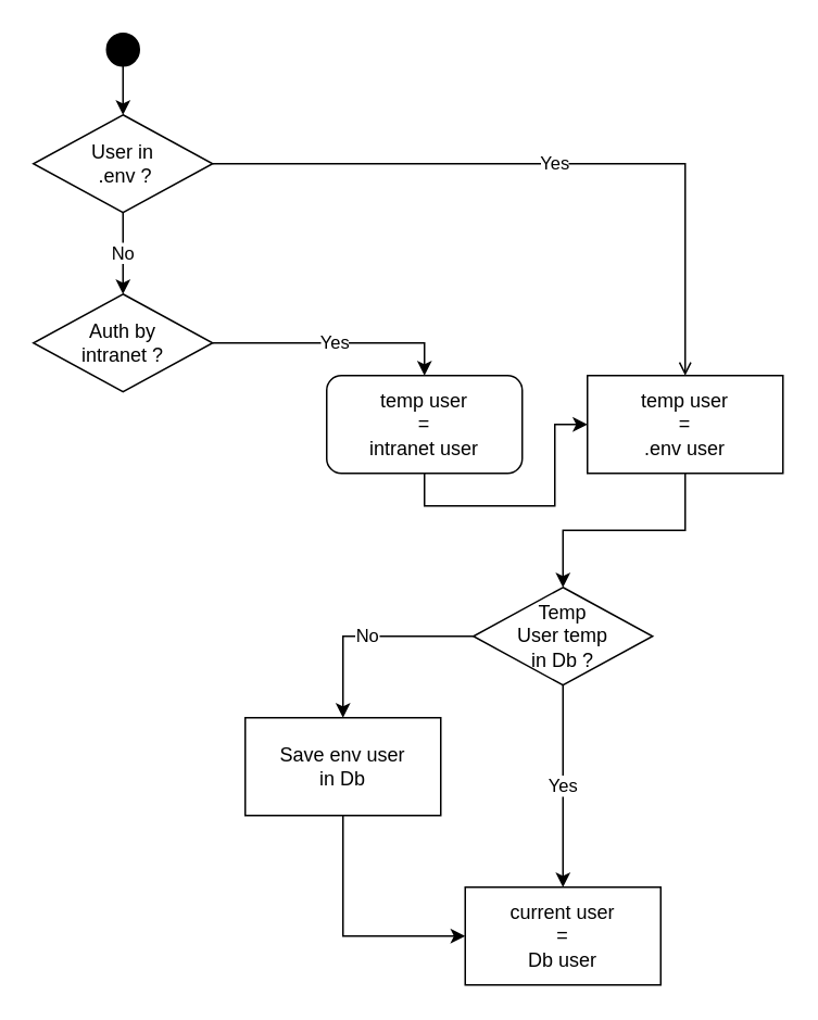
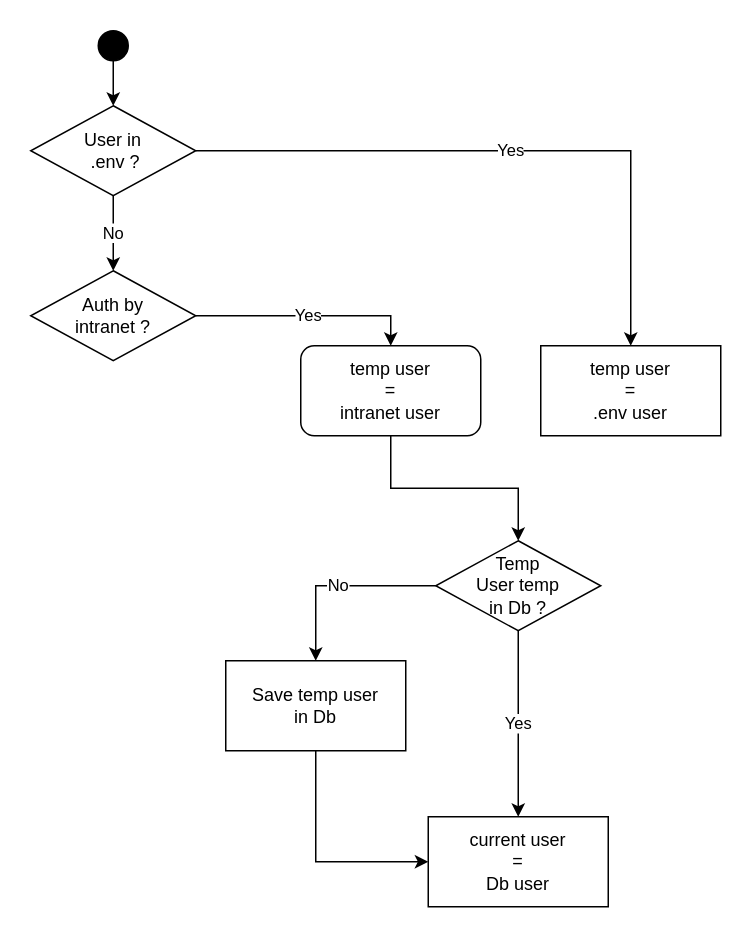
- <mxCell id="2" value="Yes" style="edgeStyle=orthogonalEdgeStyle;rounded=0;orthogonalLoop=1;jettySize=auto;html=1;entryX=0.5;entryY=0;entryDx=0;entryDy=0;endArrow=open;" edge="1" parent="1" source="3" target="7"><mxGeometry relative="1" as="geometry"><mxPoint x="-60" y="60" as="targetPoint" /></mxGeometry></mxCell>
+ <mxCell id="2" value="Yes" style="edgeStyle=orthogonalEdgeStyle;rounded=0;orthogonalLoop=1;jettySize=auto;html=1;entryX=0.5;entryY=0;entryDx=0;entryDy=0;" edge="1" parent="1" source="3" target="7"><mxGeometry relative="1" as="geometry"><mxPoint x="-60" y="60" as="targetPoint" /></mxGeometry></mxCell>
- <mxCell id="13" value="" style="edgeStyle=orthogonalEdgeStyle;rounded=0;orthogonalLoop=1;jettySize=auto;html=1;exitX=0.5;exitY=1;exitDx=0;exitDy=0;" edge="1" parent="1" source="8" target="7"><mxGeometry relative="1" as="geometry"><mxPoint x="60" y="100" as="sourcePoint" /><mxPoint x="-50" y="140" as="targetPoint" /></mxGeometry></mxCell>
+ <mxCell id="13" value="" style="edgeStyle=orthogonalEdgeStyle;rounded=0;orthogonalLoop=1;jettySize=auto;html=1;entryX=0.5;entryY=0;entryDx=0;entryDy=0;exitX=0.5;exitY=1;exitDx=0;exitDy=0;" edge="1" parent="1" source="8" target="5"><mxGeometry relative="1" as="geometry"><mxPoint x="60" y="100" as="sourcePoint" /><mxPoint x="-50" y="140" as="targetPoint" /></mxGeometry></mxCell>
- <mxCell id="14" value="" style="edgeStyle=orthogonalEdgeStyle;rounded=0;orthogonalLoop=1;jettySize=auto;html=1;entryX=0.5;entryY=0;entryDx=0;entryDy=0;exitX=0.5;exitY=1;exitDx=0;exitDy=0;" edge="1" parent="1" source="7" target="5"><mxGeometry relative="1" as="geometry"><mxPoint x="70" y="110" as="sourcePoint" /><mxPoint x="-40" y="150" as="targetPoint" /></mxGeometry></mxCell>
- <mxCell id="16" value="Save env user &lt;br&gt;in Db" style="rounded=0;whiteSpace=wrap;html=1;" vertex="1" parent="1"><mxGeometry x="150" y="440" width="120" height="60" as="geometry" /></mxCell>
+ <mxCell id="16" value="Save temp user &lt;br&gt;in Db" style="rounded=0;whiteSpace=wrap;html=1;" vertex="1" parent="1"><mxGeometry x="150" y="440" width="120" height="60" as="geometry" /></mxCell>
